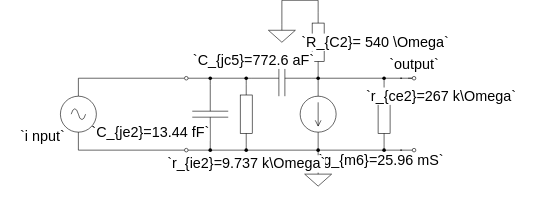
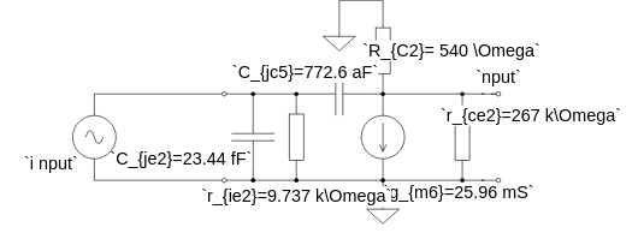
- <mxCell id="52" value="&lt;span style=&quot;font-size: 24px;&quot;&gt;`output`&lt;/span&gt;" style="text;html=1;align=center;verticalAlign=middle;resizable=0;points=[];autosize=1;strokeColor=none;fillColor=none;fontSize=11;fontFamily=Helvetica;fontColor=default;labelBackgroundColor=default;" parent="1" vertex="1"><mxGeometry x="635" y="87" width="110" height="40" as="geometry" /></mxCell>
+ <mxCell id="52" value="&lt;span style=&quot;font-size: 24px;&quot;&gt;`nput`&lt;/span&gt;" style="text;html=1;align=center;verticalAlign=middle;resizable=0;points=[];autosize=1;strokeColor=none;fillColor=none;fontSize=11;fontFamily=Helvetica;fontColor=default;labelBackgroundColor=default;" parent="1" vertex="1"><mxGeometry x="635" y="87" width="110" height="40" as="geometry" /></mxCell>
- <mxCell id="47" value="&lt;span style=&quot;font-size: 24px;&quot;&gt;`C_{je2}=13.44 fF`&lt;/span&gt;" style="text;html=1;align=center;verticalAlign=middle;resizable=0;points=[];autosize=1;strokeColor=none;fillColor=none;fontSize=11;fontFamily=Helvetica;fontColor=default;labelBackgroundColor=default;" parent="1" vertex="1"><mxGeometry x="140" y="200" width="220" height="40" as="geometry" /></mxCell>
+ <mxCell id="47" value="&lt;span style=&quot;font-size: 24px;&quot;&gt;`C_{je2}=23.44 fF`&lt;/span&gt;" style="text;html=1;align=center;verticalAlign=middle;resizable=0;points=[];autosize=1;strokeColor=none;fillColor=none;fontSize=11;fontFamily=Helvetica;fontColor=default;labelBackgroundColor=default;" parent="1" vertex="1"><mxGeometry x="140" y="200" width="220" height="40" as="geometry" /></mxCell>
